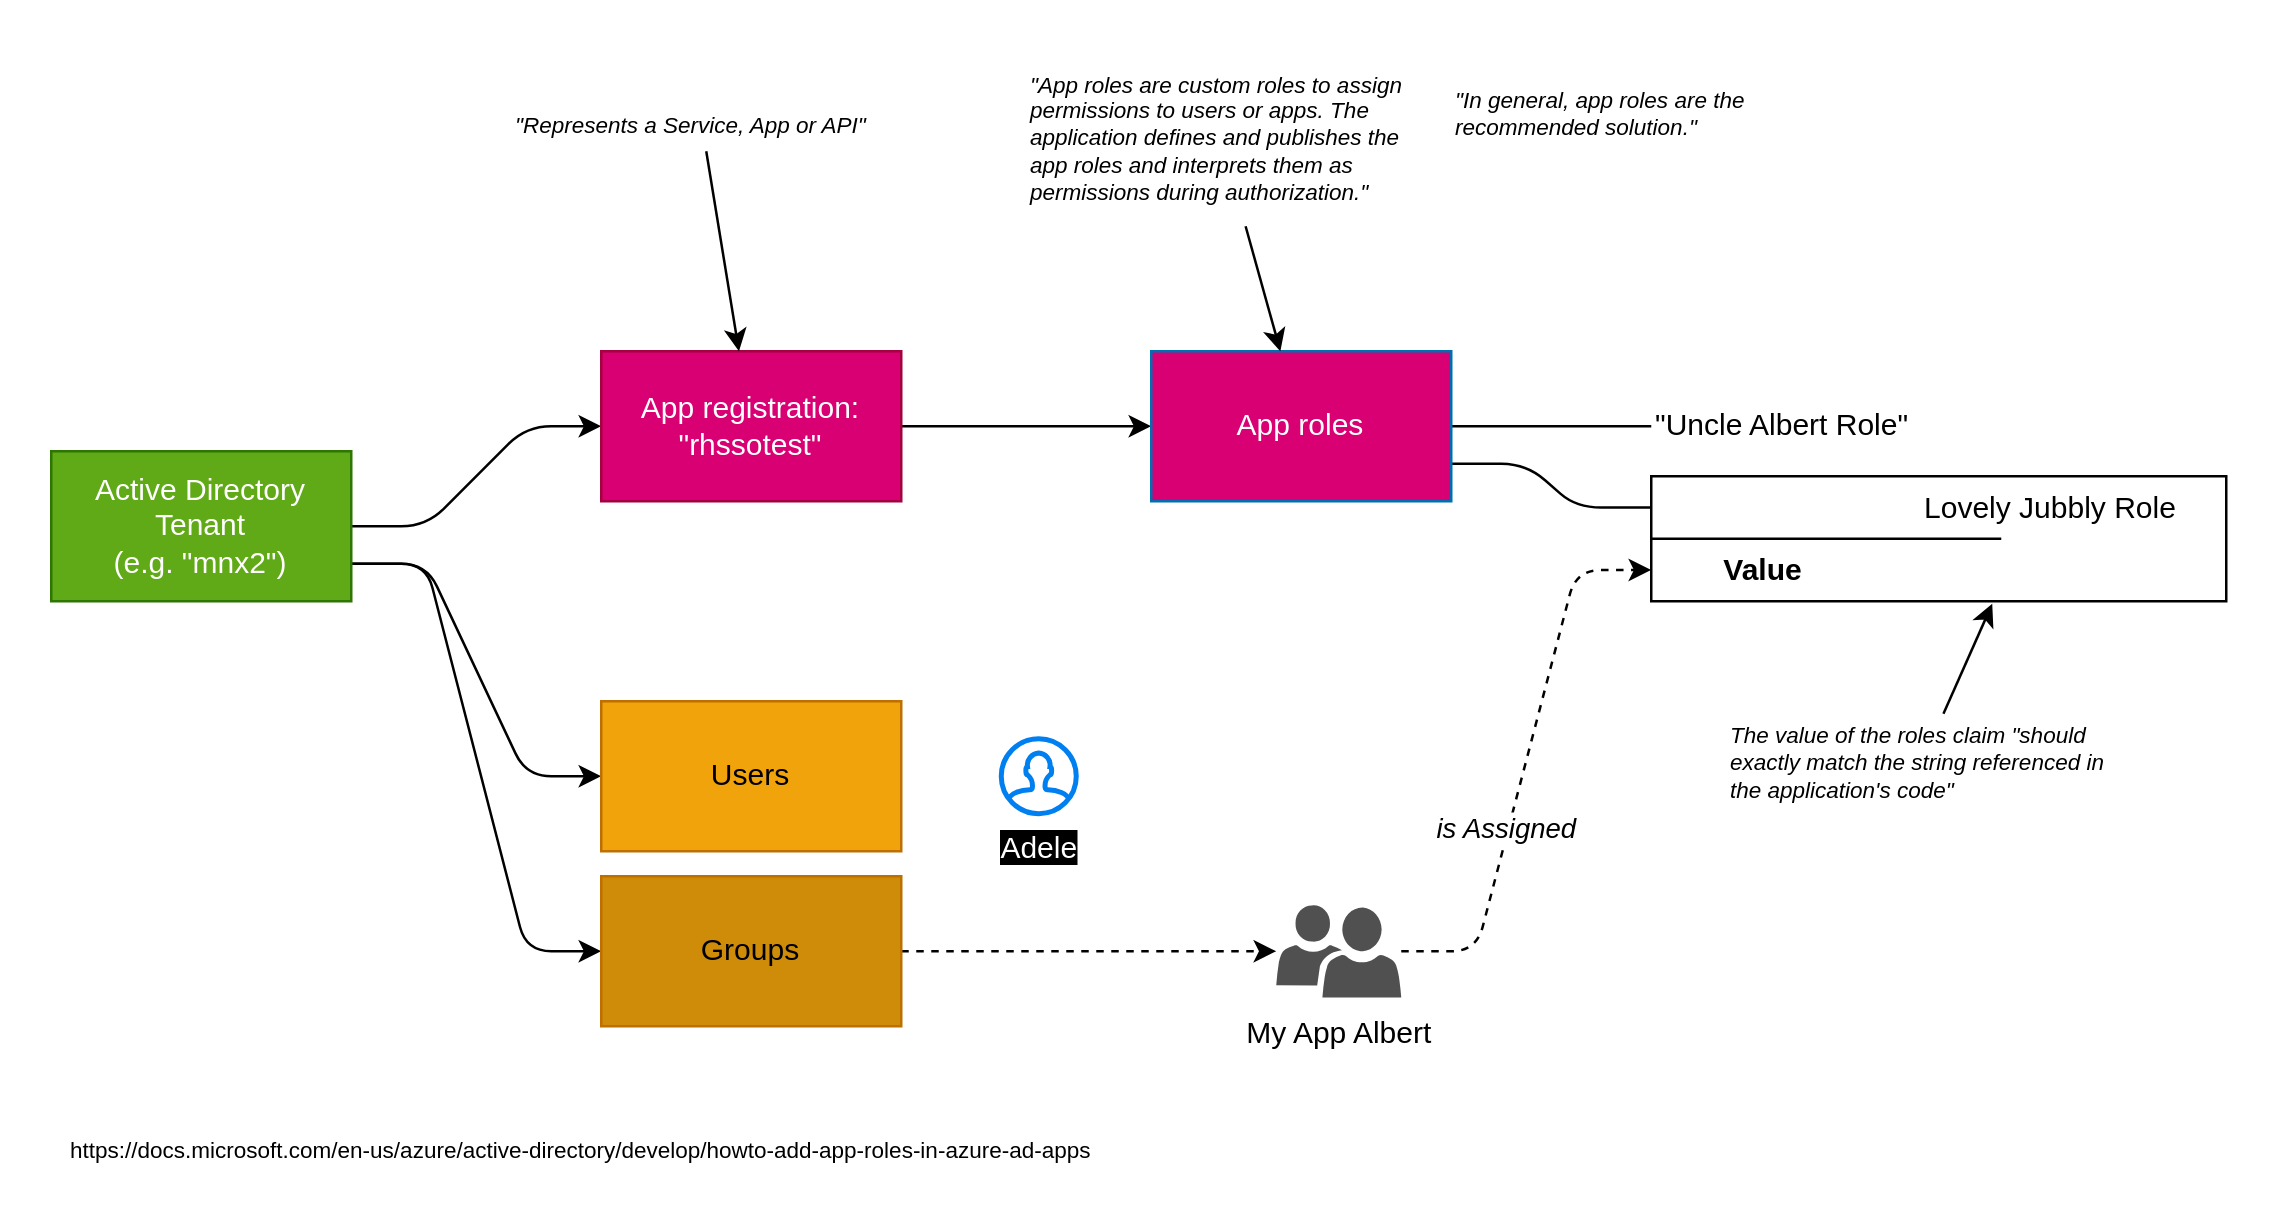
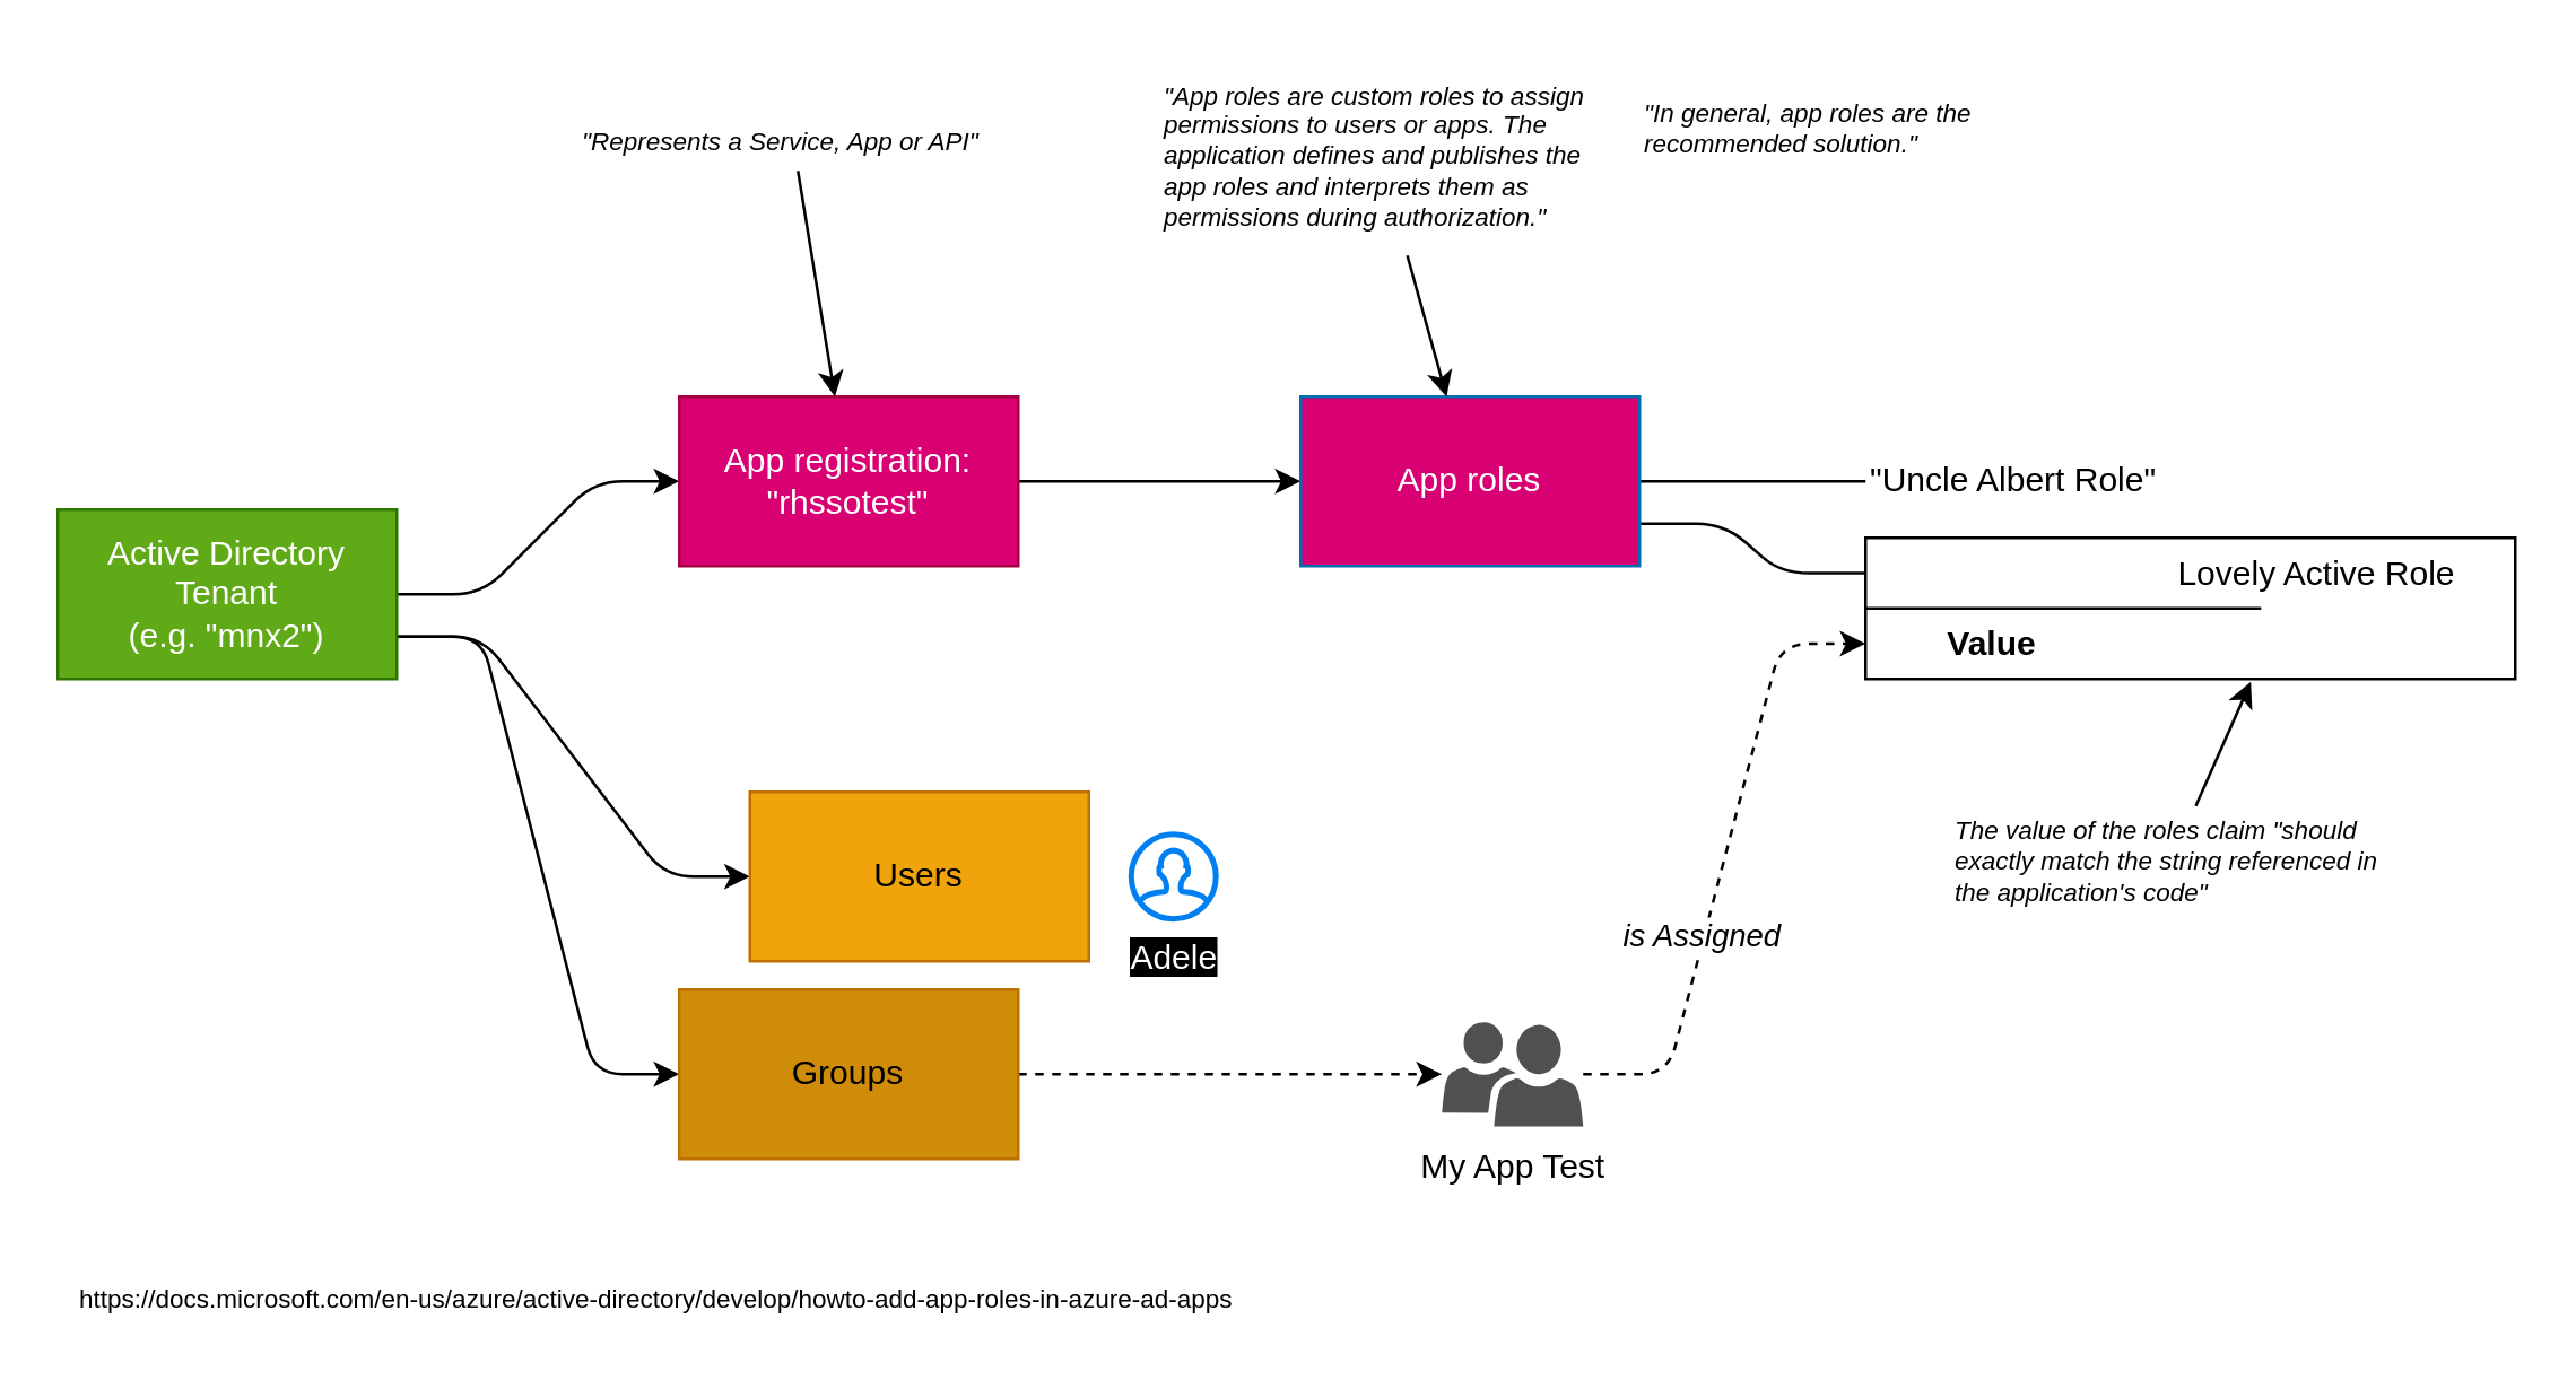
- <mxCell id="28" value="Lovely Jubbly Role" style="shape=partialRectangle;html=1;whiteSpace=wrap;connectable=0;overflow=hidden;fillColor=none;top=0;left=0;bottom=0;right=0;pointerEvents=1;" vertex="1" parent="27"><mxGeometry x="90" width="140" height="25" as="geometry" /></mxCell>
+ <mxCell id="28" value="Lovely Active Role" style="shape=partialRectangle;html=1;whiteSpace=wrap;connectable=0;overflow=hidden;fillColor=none;top=0;left=0;bottom=0;right=0;pointerEvents=1;" vertex="1" parent="27"><mxGeometry x="90" width="140" height="25" as="geometry" /></mxCell>
- <mxCell id="12" value="Users" style="whiteSpace=wrap;html=1;rounded=0;fontColor=#000000;strokeColor=#BD7000;fillColor=#f0a30a;" vertex="1" parent="1"><mxGeometry x="240" y="280" width="120" height="60" as="geometry" /></mxCell>
+ <mxCell id="12" value="Users" style="whiteSpace=wrap;html=1;rounded=0;fontColor=#000000;strokeColor=#BD7000;fillColor=#f0a30a;" vertex="1" parent="1"><mxGeometry x="265" y="280" width="120" height="60" as="geometry" /></mxCell>
- <mxCell id="18" value="My App Albert" style="pointerEvents=1;shadow=0;dashed=0;html=1;strokeColor=none;labelPosition=center;verticalLabelPosition=bottom;verticalAlign=top;align=center;fillColor=#505050;shape=mxgraph.mscae.intune.user_group" vertex="1" parent="1"><mxGeometry x="510" y="361.5" width="50" height="37" as="geometry" /></mxCell>
+ <mxCell id="18" value="My App Test" style="pointerEvents=1;shadow=0;dashed=0;html=1;strokeColor=none;labelPosition=center;verticalLabelPosition=bottom;verticalAlign=top;align=center;fillColor=#505050;shape=mxgraph.mscae.intune.user_group" vertex="1" parent="1"><mxGeometry x="510" y="361.5" width="50" height="37" as="geometry" /></mxCell>
